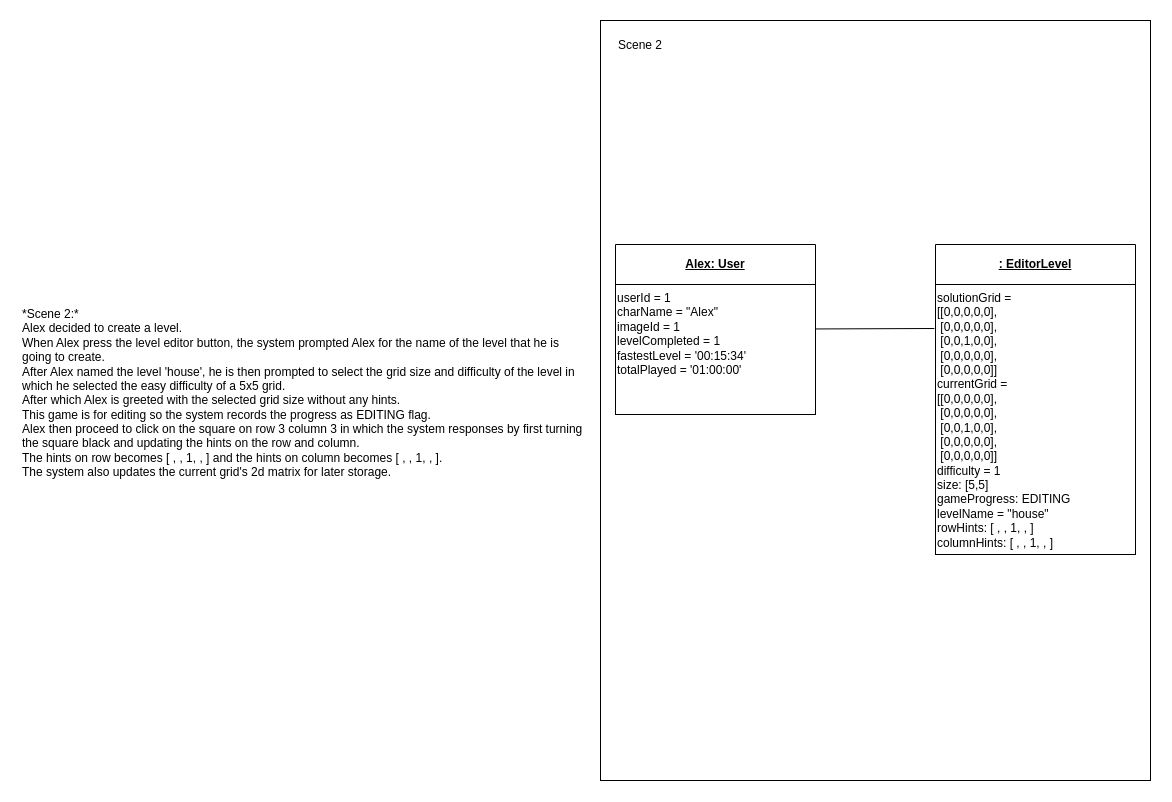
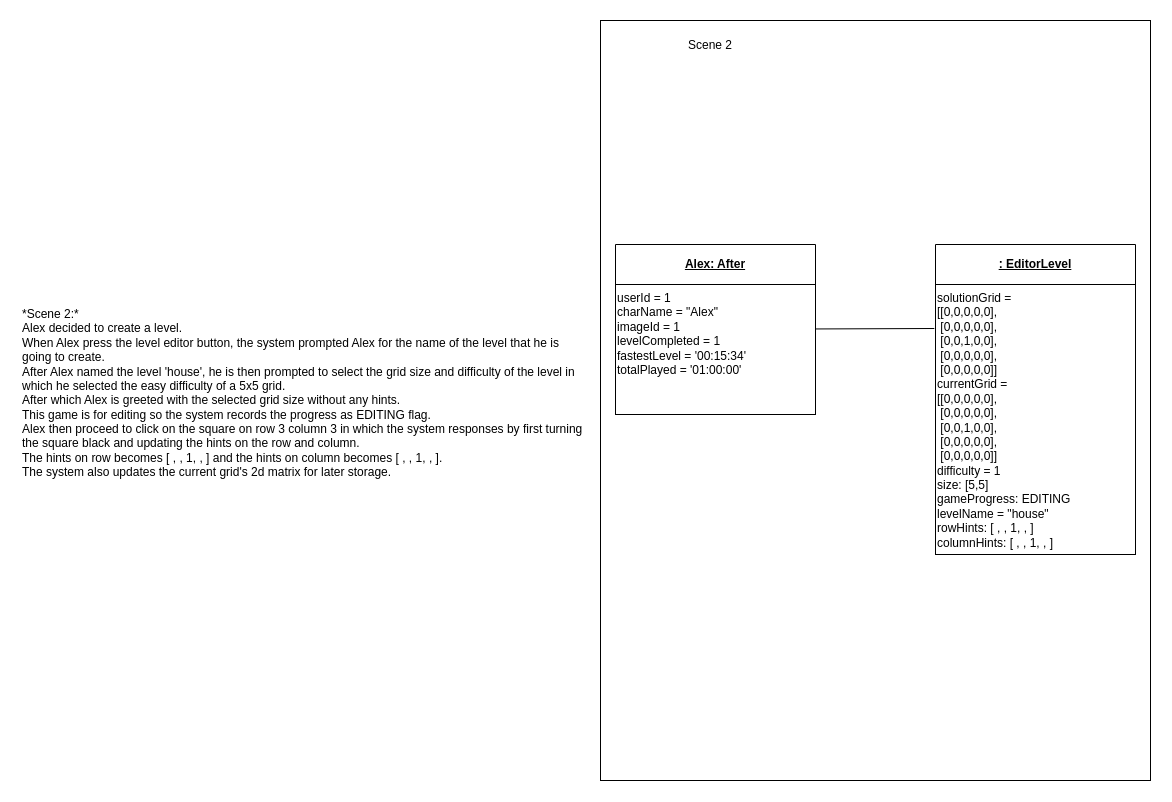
- <mxCell id="8" value="Scene 2" style="text;strokeColor=none;fillColor=none;html=1;align=center;verticalAlign=middle;whiteSpace=wrap;rounded=0;" parent="1" vertex="1"><mxGeometry x="610" y="30" width="60" height="30" as="geometry" /></mxCell>
+ <mxCell id="8" value="Scene 2" style="text;strokeColor=none;fillColor=none;html=1;align=center;verticalAlign=middle;whiteSpace=wrap;rounded=0;" parent="1" vertex="1"><mxGeometry x="680" y="30" width="60" height="30" as="geometry" /></mxCell>
- <mxCell id="4" value="&lt;u&gt;Alex: User&lt;/u&gt;" style="swimlane;whiteSpace=wrap;html=1;startSize=40;" parent="1" vertex="1"><mxGeometry x="615" y="244" width="200" height="170" as="geometry"><mxRectangle x="200" y="204" width="100" height="40" as="alternateBounds" /></mxGeometry></mxCell>
+ <mxCell id="4" value="&lt;u&gt;Alex: After&lt;/u&gt;" style="swimlane;whiteSpace=wrap;html=1;startSize=40;" parent="1" vertex="1"><mxGeometry x="615" y="244" width="200" height="170" as="geometry"><mxRectangle x="200" y="204" width="100" height="40" as="alternateBounds" /></mxGeometry></mxCell>
